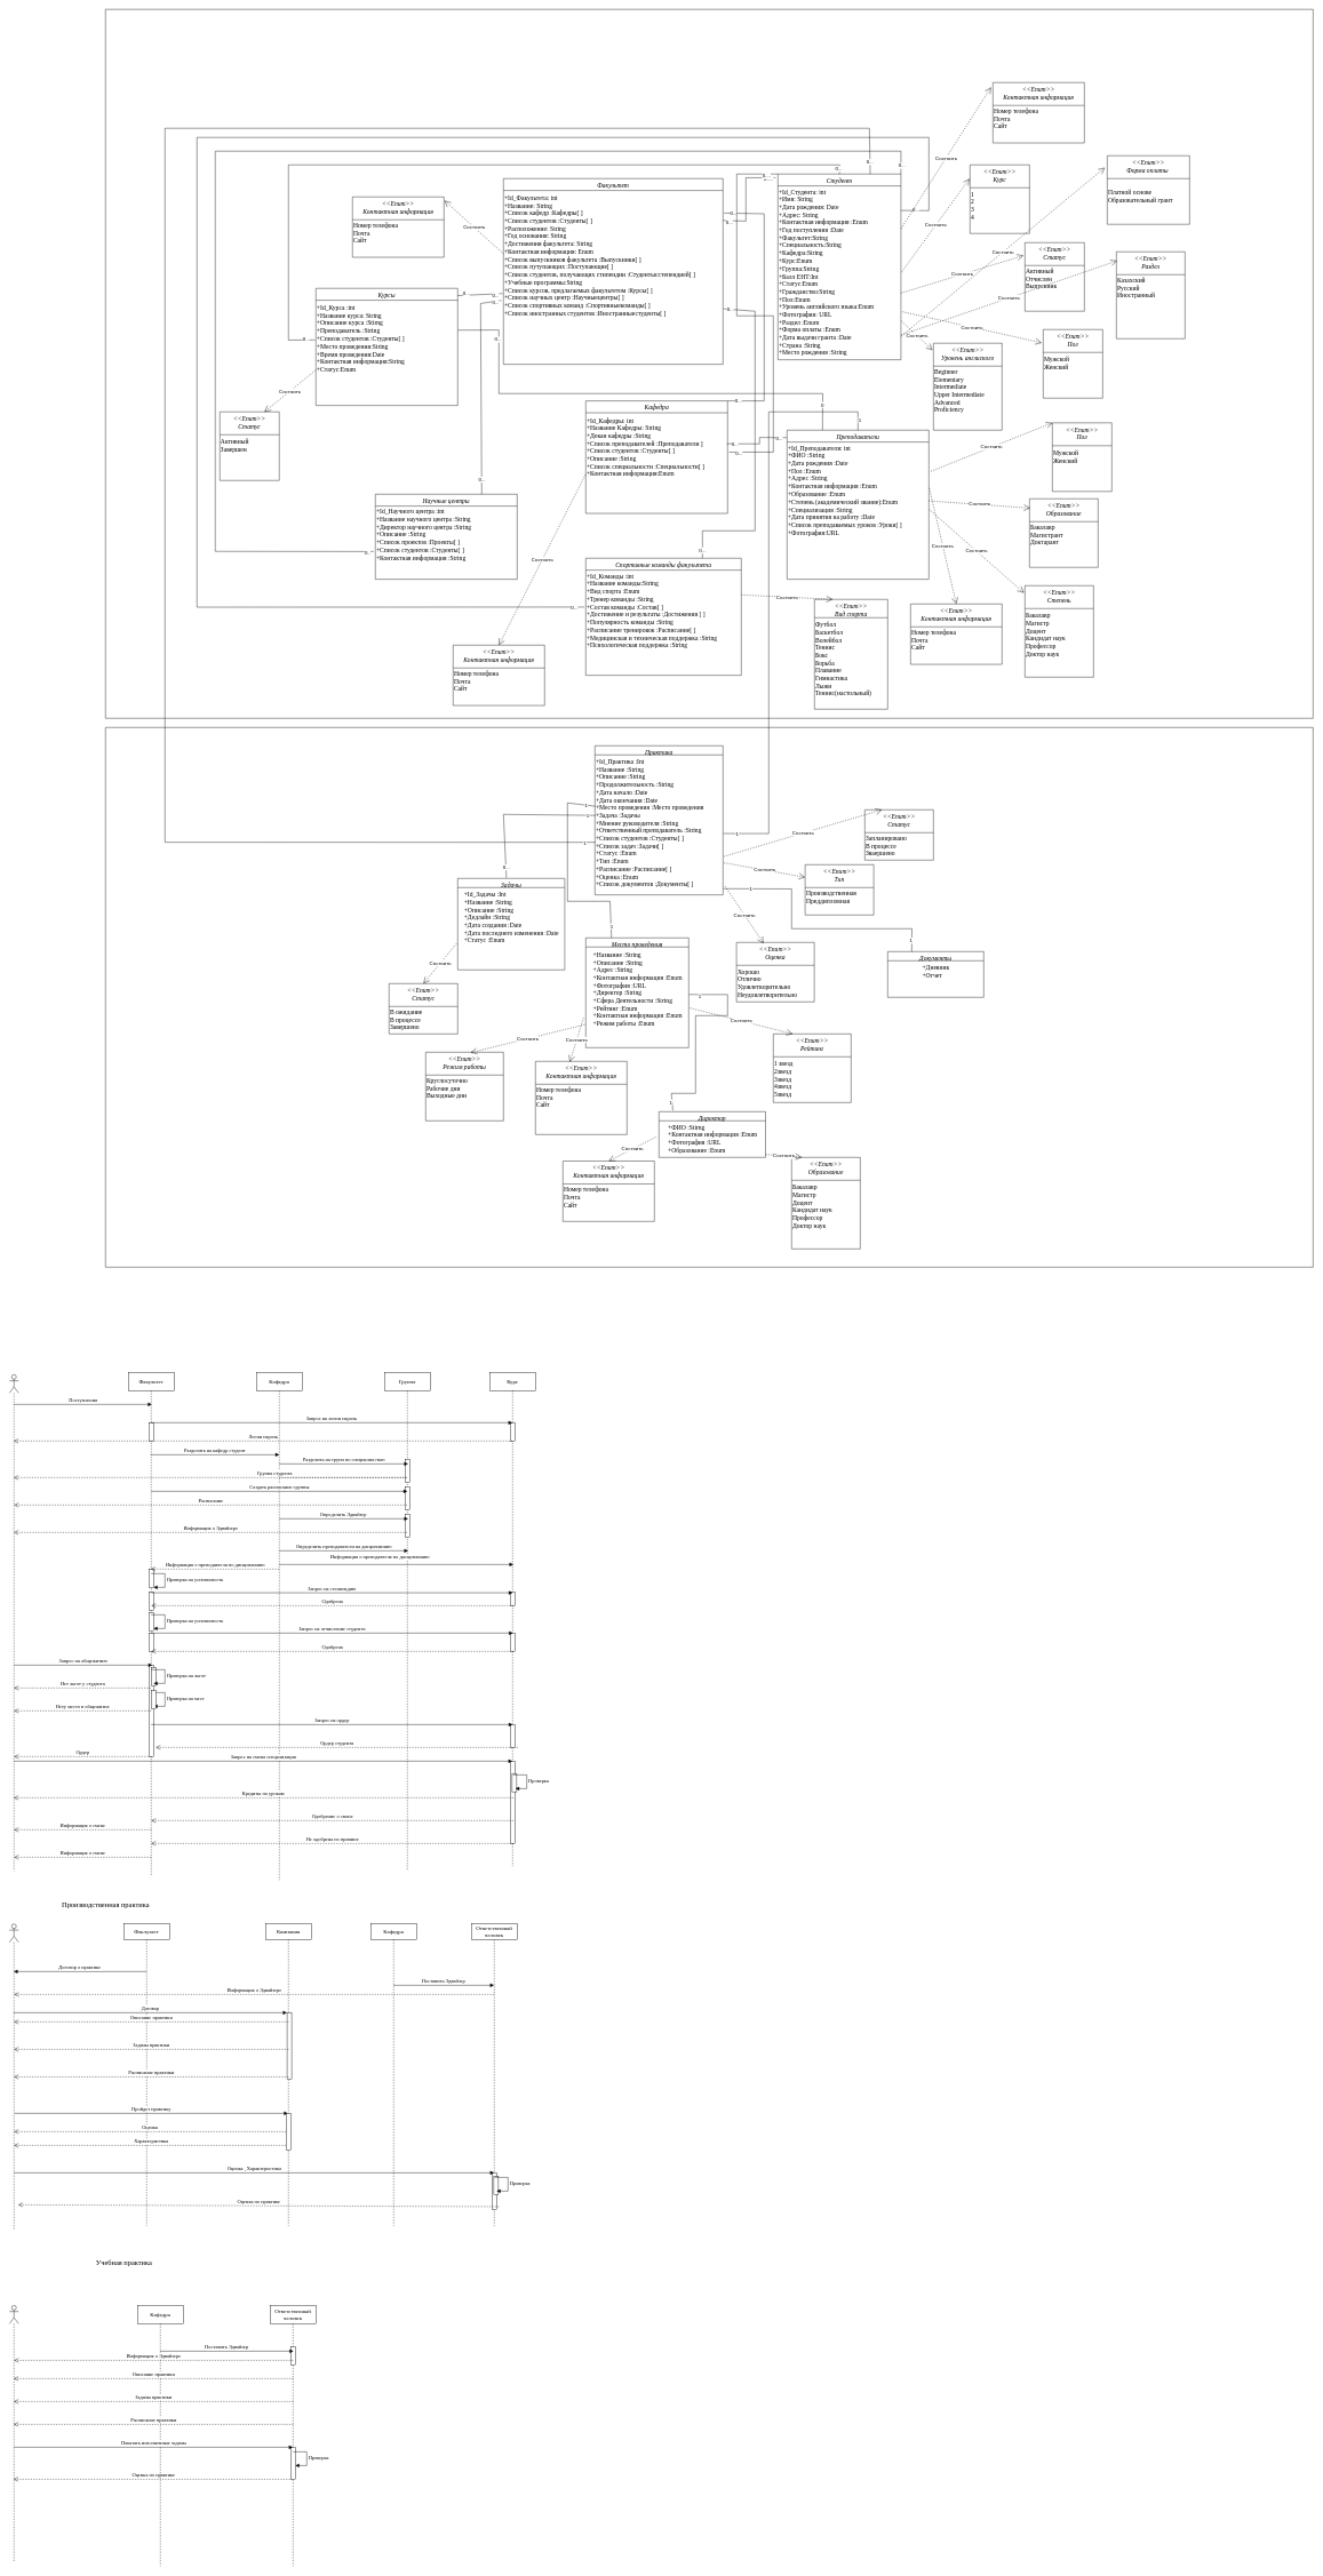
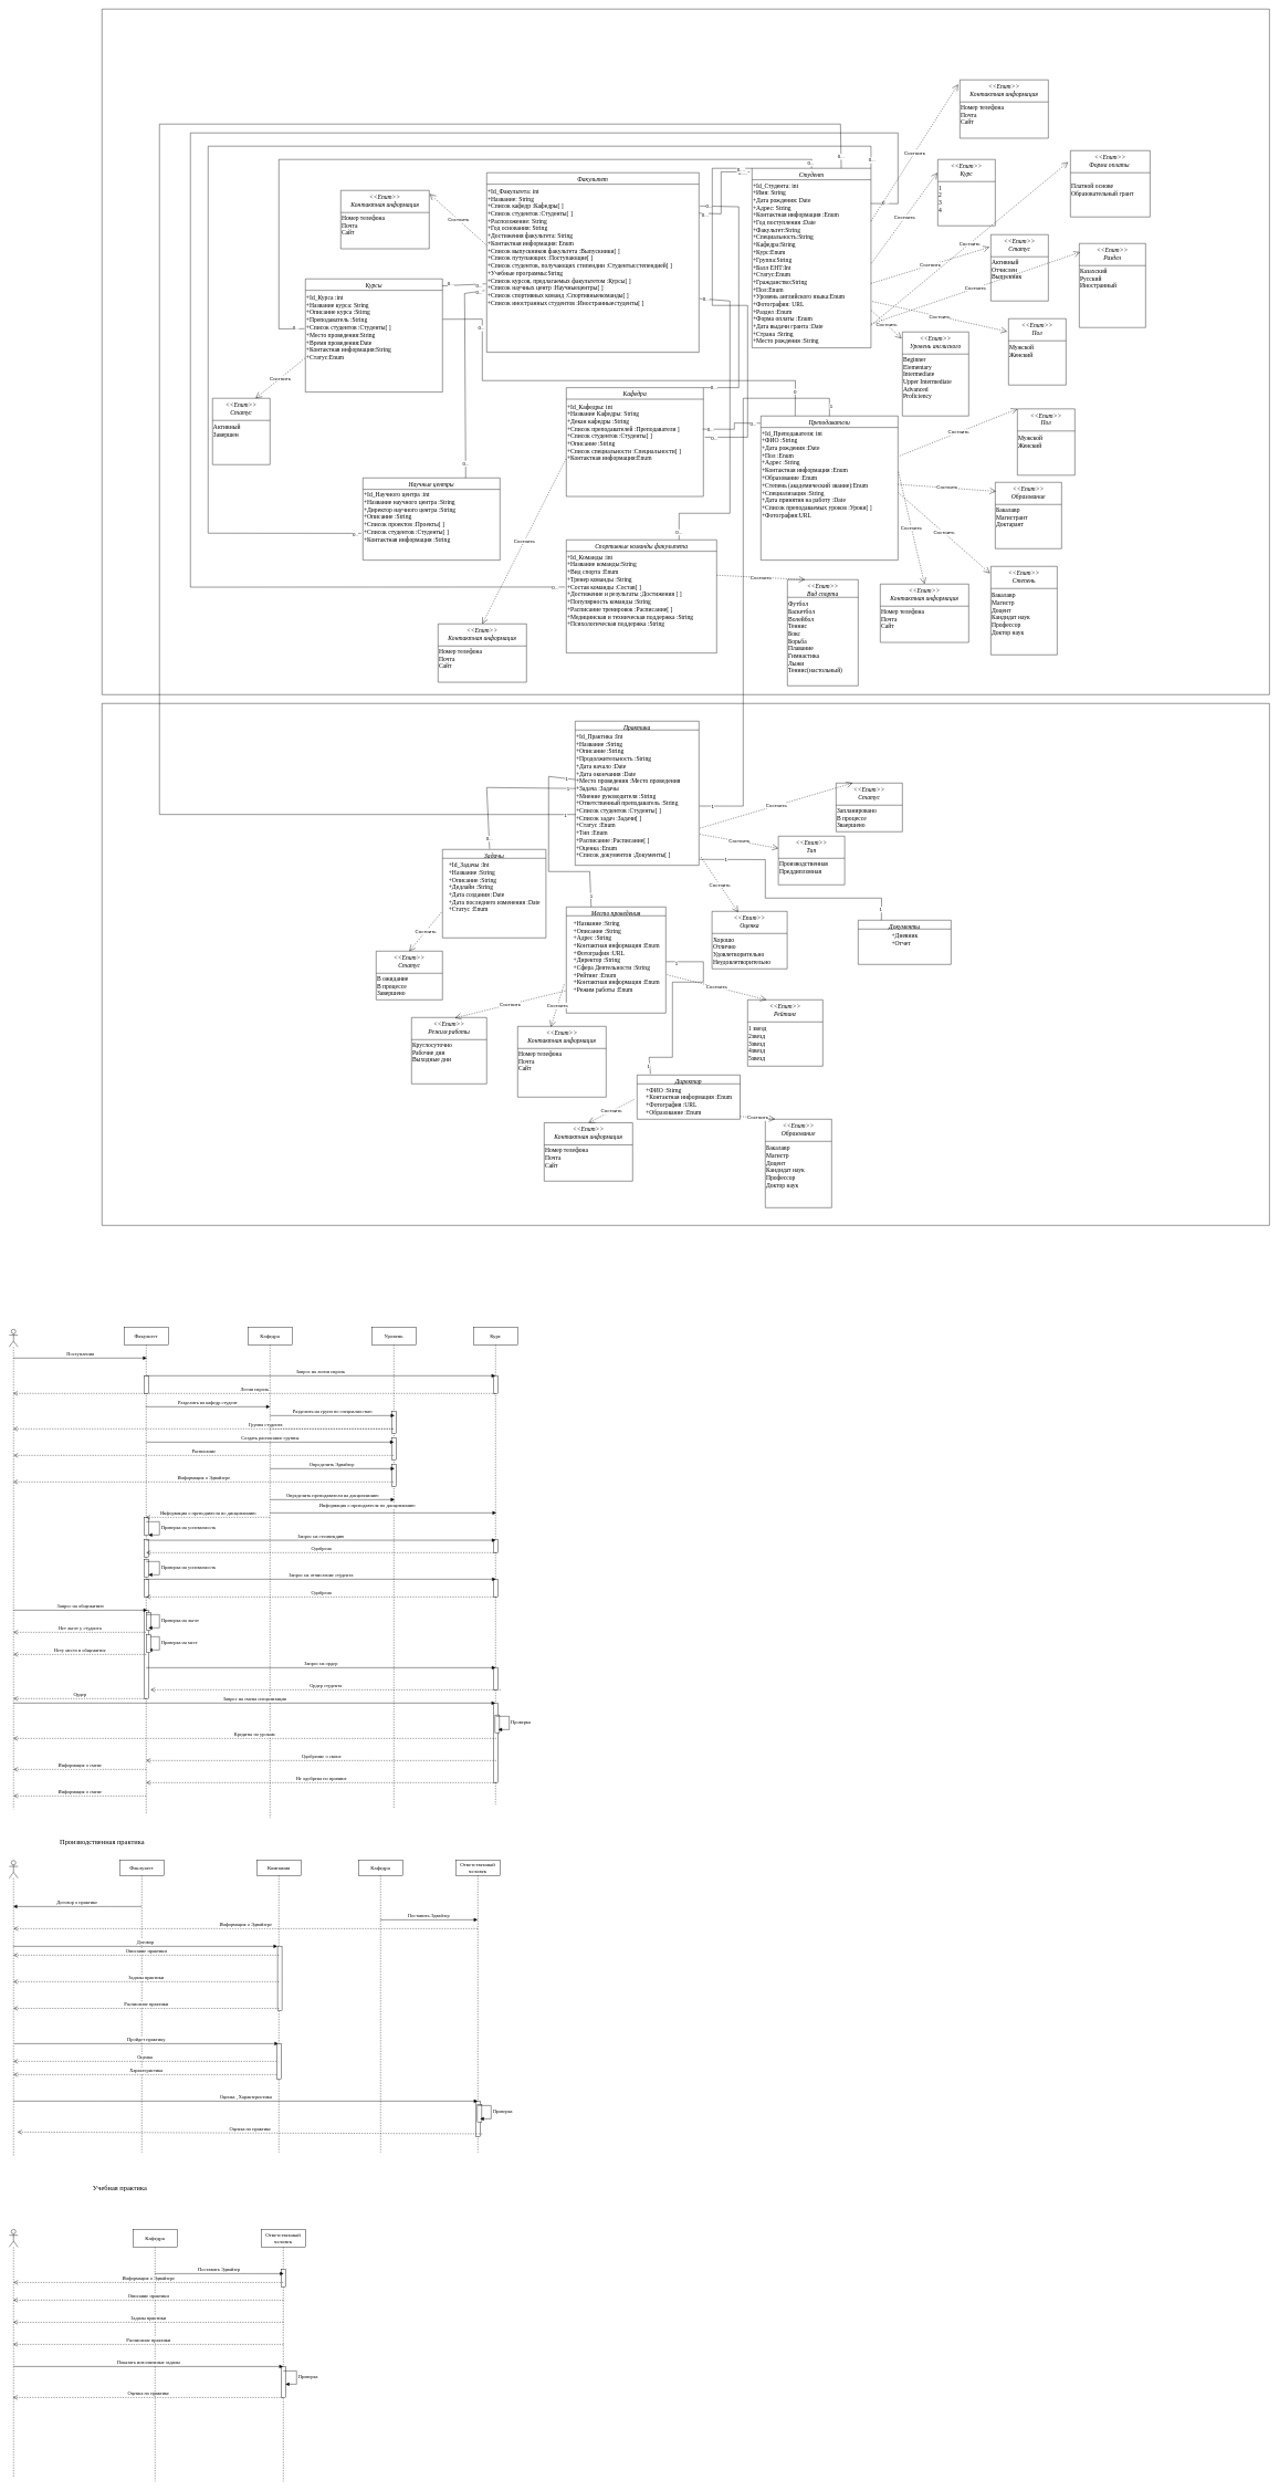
- <mxCell id="153" value="Группа" style="shape=umlLifeline;perimeter=lifelinePerimeter;whiteSpace=wrap;html=1;container=1;dropTarget=0;collapsible=0;recursiveResize=0;outlineConnect=0;portConstraint=eastwest;newEdgeStyle={&quot;curved&quot;:0,&quot;rounded&quot;:0};fontFamily=Georgia;" parent="1" vertex="1"><mxGeometry x="840" y="3000" width="100" height="1090" as="geometry" /></mxCell>
+ <mxCell id="153" value="Уровень" style="shape=umlLifeline;perimeter=lifelinePerimeter;whiteSpace=wrap;html=1;container=1;dropTarget=0;collapsible=0;recursiveResize=0;outlineConnect=0;portConstraint=eastwest;newEdgeStyle={&quot;curved&quot;:0,&quot;rounded&quot;:0};fontFamily=Georgia;" parent="1" vertex="1"><mxGeometry x="840" y="3000" width="100" height="1090" as="geometry" /></mxCell>
